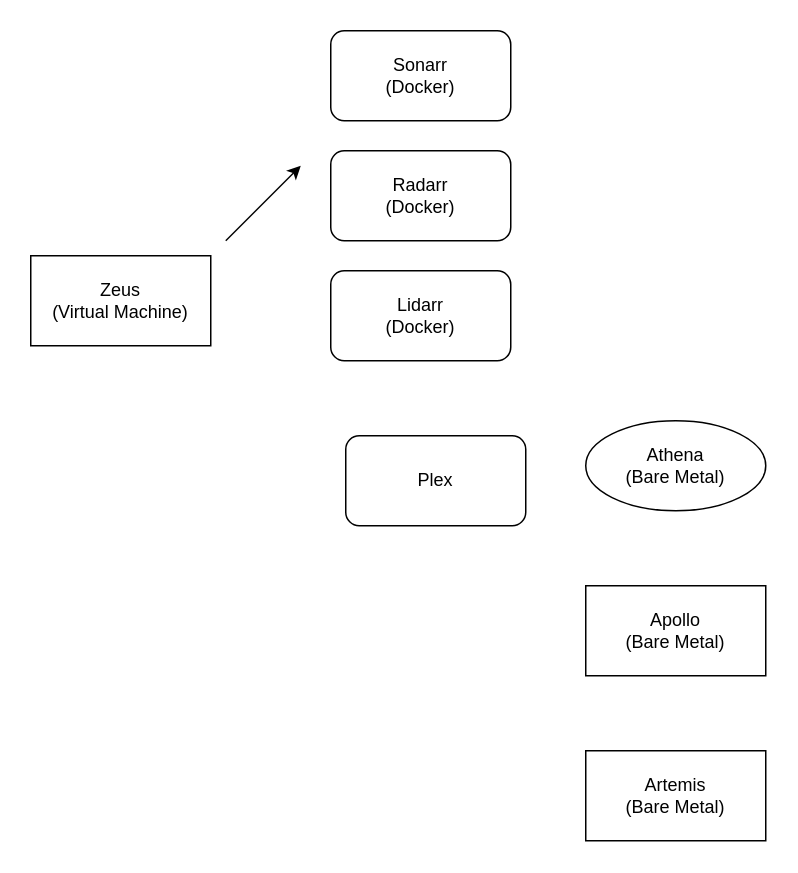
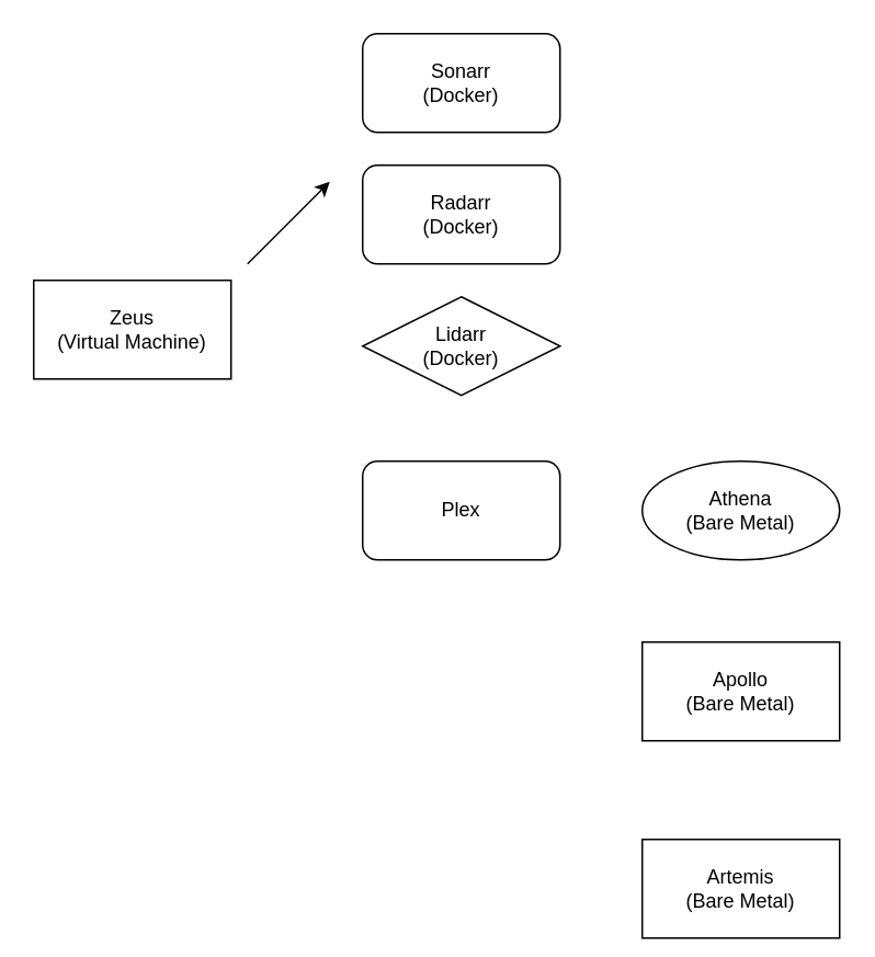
- <mxCell id="5" value="Lidarr&lt;br&gt;(Docker)" style="rounded=1;whiteSpace=wrap;html=1;" vertex="1" parent="1"><mxGeometry x="220" y="180" width="120" height="60" as="geometry" /></mxCell>
+ <mxCell id="5" value="Lidarr&lt;br&gt;(Docker)" style="rhombus;whiteSpace=wrap;html=1;" vertex="1" parent="1"><mxGeometry x="220" y="180" width="120" height="60" as="geometry" /></mxCell>
- <mxCell id="8" value="Plex" style="rounded=1;whiteSpace=wrap;html=1;" vertex="1" parent="1"><mxGeometry x="230" y="290" width="120" height="60" as="geometry" /></mxCell>
+ <mxCell id="8" value="Plex" style="rounded=1;whiteSpace=wrap;html=1;" vertex="1" parent="1"><mxGeometry x="220" y="280" width="120" height="60" as="geometry" /></mxCell>
- <mxCell id="10" value="Artemis&lt;br&gt;(Bare Metal)" style="rounded=0;whiteSpace=wrap;html=1;" vertex="1" parent="1"><mxGeometry x="390" y="500" width="120" height="60" as="geometry" /></mxCell>
+ <mxCell id="10" value="Artemis&lt;br&gt;(Bare Metal)" style="rounded=0;whiteSpace=wrap;html=1;" vertex="1" parent="1"><mxGeometry x="390" y="510" width="120" height="60" as="geometry" /></mxCell>
